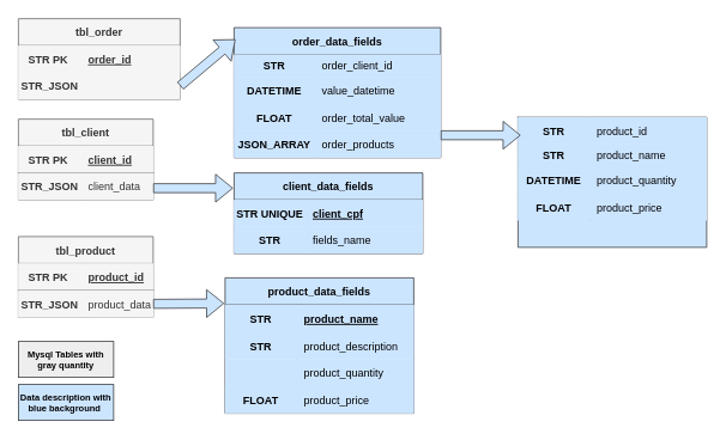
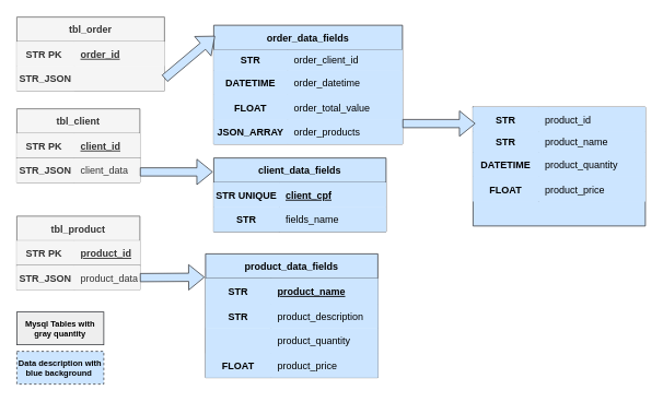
- <mxCell id="49" value="value_datetime" style="shape=partialRectangle;overflow=hidden;connectable=0;fillColor=#cce5ff;top=0;left=0;bottom=0;right=0;align=left;spacingLeft=6;spacingTop=0;fontStyle=0;strokeColor=#36393d;" parent="47" vertex="1"><mxGeometry x="90" width="140" height="30" as="geometry"><mxRectangle width="140" height="30" as="alternateBounds" /></mxGeometry></mxCell>
+ <mxCell id="49" value="order_datetime" style="shape=partialRectangle;overflow=hidden;connectable=0;fillColor=#cce5ff;top=0;left=0;bottom=0;right=0;align=left;spacingLeft=6;spacingTop=0;fontStyle=0;strokeColor=#36393d;" parent="47" vertex="1"><mxGeometry x="90" width="140" height="30" as="geometry"><mxRectangle width="140" height="30" as="alternateBounds" /></mxGeometry></mxCell>
- <mxCell id="71" value="Data description with blue background&amp;nbsp;" style="rounded=0;whiteSpace=wrap;html=1;fillColor=#cce5ff;strokeColor=#36393d;fontStyle=1;fontSize=10;" parent="1" vertex="1"><mxGeometry x="20" y="428" width="106" height="40" as="geometry" /></mxCell>
+ <mxCell id="71" value="Data description with blue background&amp;nbsp;" style="rounded=0;whiteSpace=wrap;html=1;fillColor=#cce5ff;strokeColor=#36393d;fontStyle=1;fontSize=10;dashed=1;" parent="1" vertex="1"><mxGeometry x="20" y="428" width="106" height="40" as="geometry" /></mxCell>
